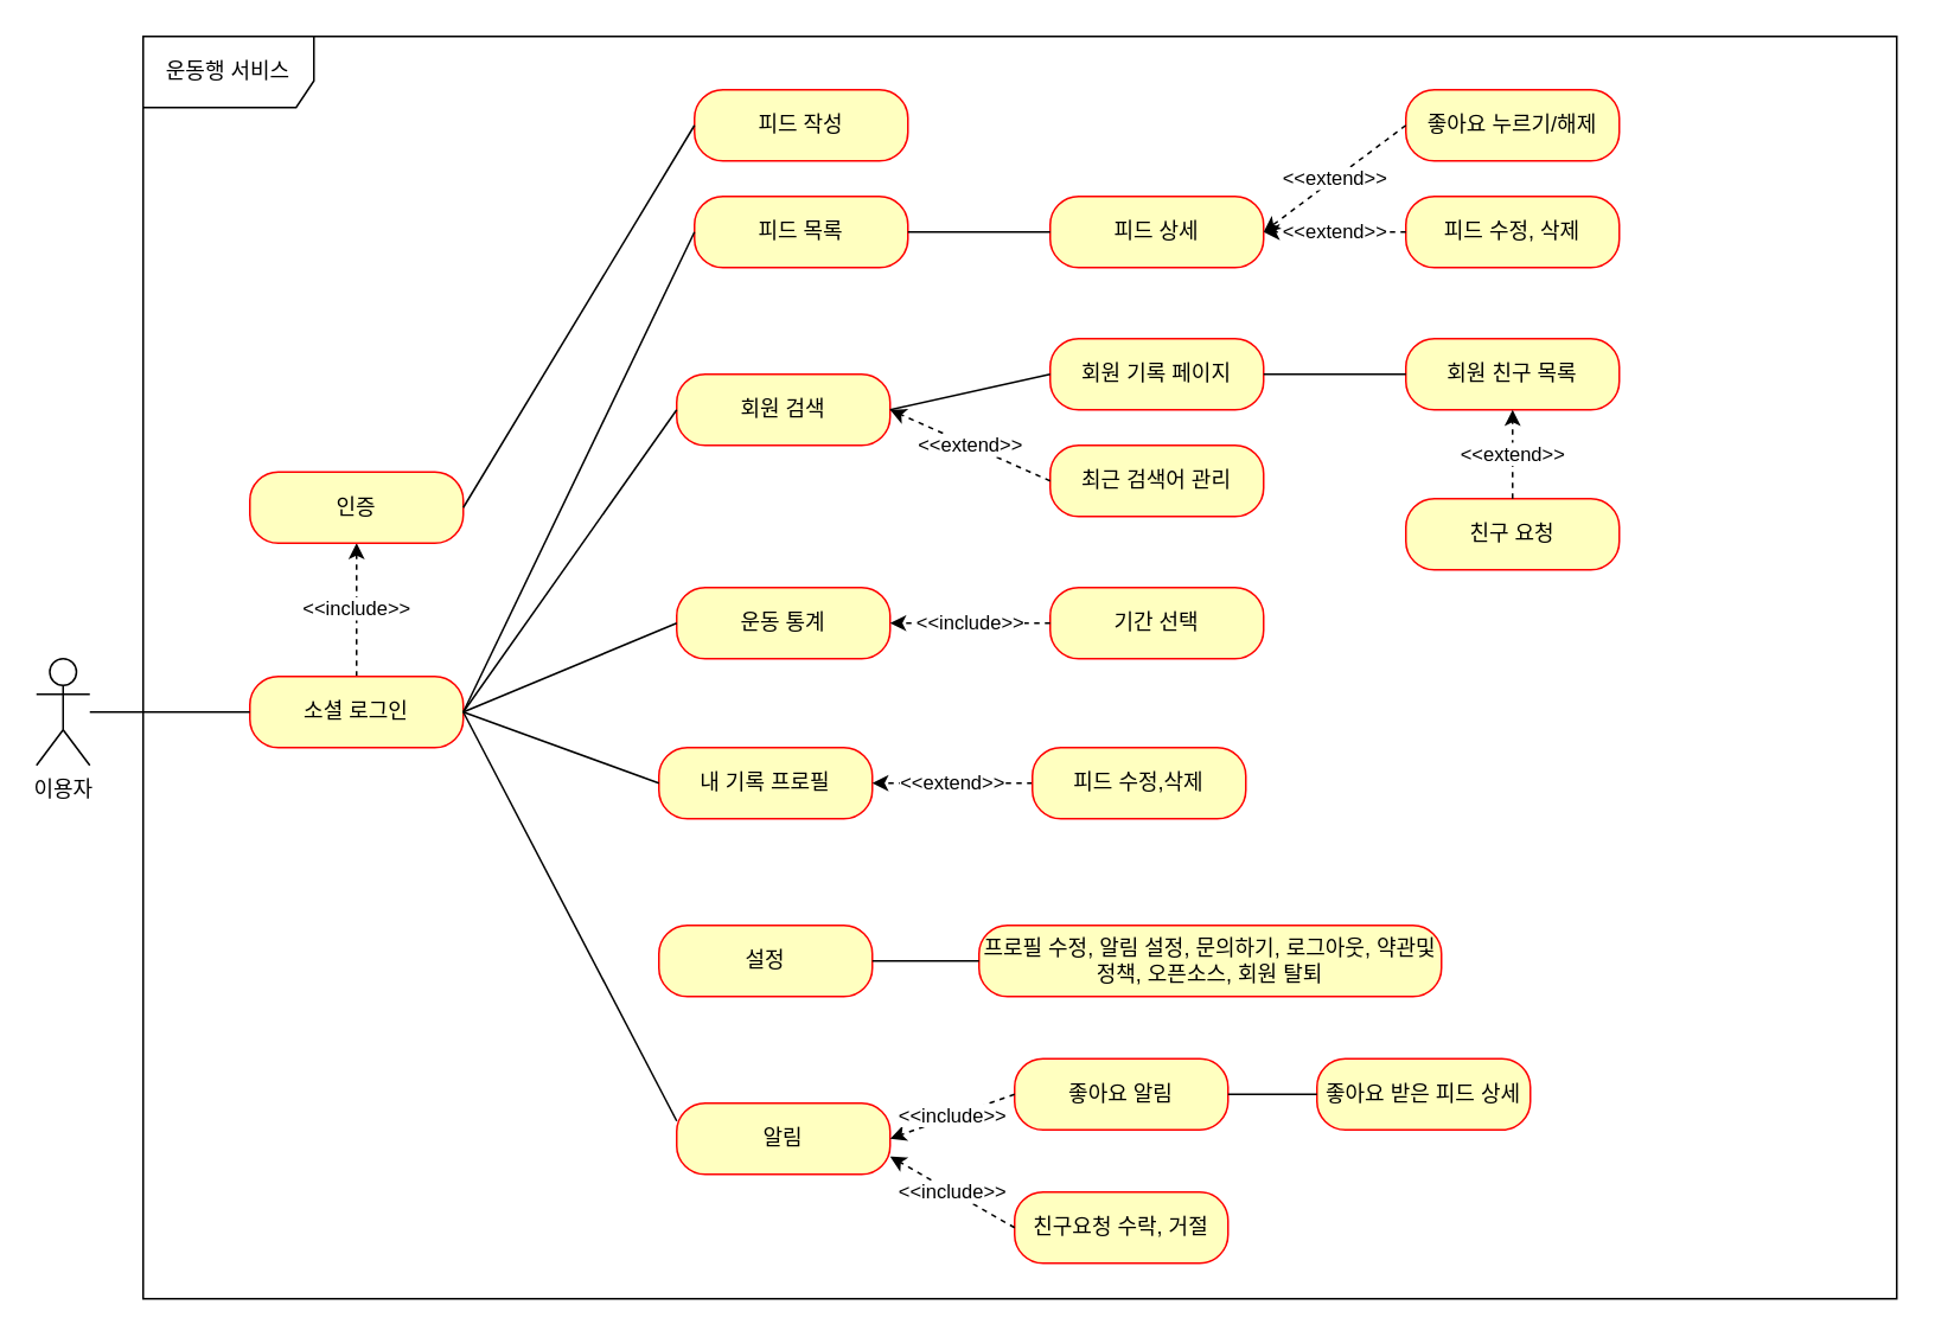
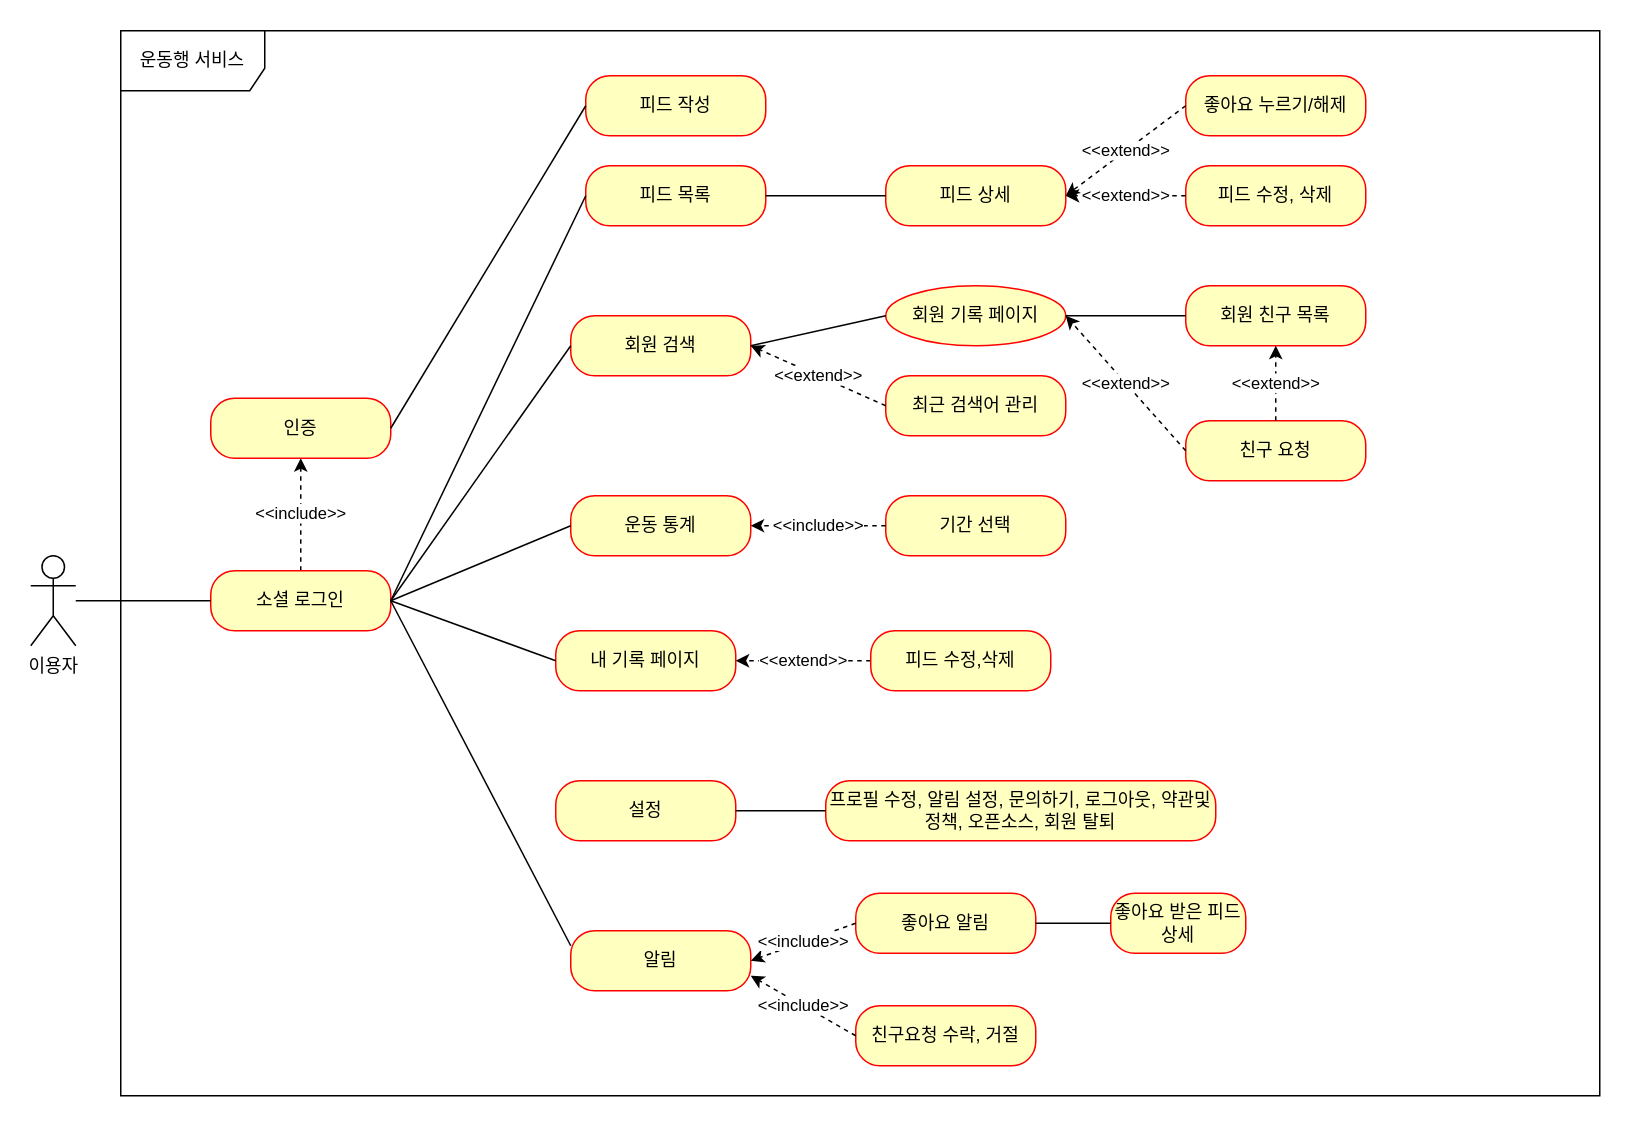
- <mxCell id="22" value="회원 기록 페이지" style="rounded=1;whiteSpace=wrap;html=1;arcSize=40;fontColor=#000000;fillColor=#ffffc0;strokeColor=#ff0000;" vertex="1" parent="1"><mxGeometry x="590" y="190" width="120" height="40" as="geometry" /></mxCell>
+ <mxCell id="22" value="회원 기록 페이지" style="ellipse;whiteSpace=wrap;html=1;arcSize=40;fontColor=#000000;fillColor=#ffffc0;strokeColor=#ff0000;" vertex="1" parent="1"><mxGeometry x="590" y="190" width="120" height="40" as="geometry" /></mxCell>
+ <mxCell id="37" value="&amp;lt;&amp;lt;extend&amp;gt;&amp;gt;" style="endArrow=classic;html=1;rounded=0;dashed=1;entryX=1;entryY=0.5;entryDx=0;entryDy=0;exitX=0;exitY=0.5;exitDx=0;exitDy=0;" edge="1" parent="1" source="31" target="22"><mxGeometry width="50" height="50" relative="1" as="geometry"><mxPoint x="610" y="380" as="sourcePoint" /><mxPoint x="660" y="330" as="targetPoint" /></mxGeometry></mxCell>
- <mxCell id="10" value="내 기록 프로필" style="rounded=1;whiteSpace=wrap;html=1;arcSize=40;fontColor=#000000;fillColor=#ffffc0;strokeColor=#ff0000;" vertex="1" parent="1"><mxGeometry x="370" y="420" width="120" height="40" as="geometry" /></mxCell>
+ <mxCell id="10" value="내 기록 페이지" style="rounded=1;whiteSpace=wrap;html=1;arcSize=40;fontColor=#000000;fillColor=#ffffc0;strokeColor=#ff0000;" vertex="1" parent="1"><mxGeometry x="370" y="420" width="120" height="40" as="geometry" /></mxCell>
- <mxCell id="46" value="좋아요 받은 피드 상세" style="rounded=1;whiteSpace=wrap;html=1;arcSize=40;fontColor=#000000;fillColor=#ffffc0;strokeColor=#ff0000;" vertex="1" parent="1"><mxGeometry x="740" y="595" width="120" height="40" as="geometry" /></mxCell>
+ <mxCell id="46" value="좋아요 받은 피드 상세" style="rounded=1;whiteSpace=wrap;html=1;arcSize=40;fontColor=#000000;fillColor=#ffffc0;strokeColor=#ff0000;" vertex="1" parent="1"><mxGeometry x="740" y="595" width="90" height="40" as="geometry" /></mxCell>
